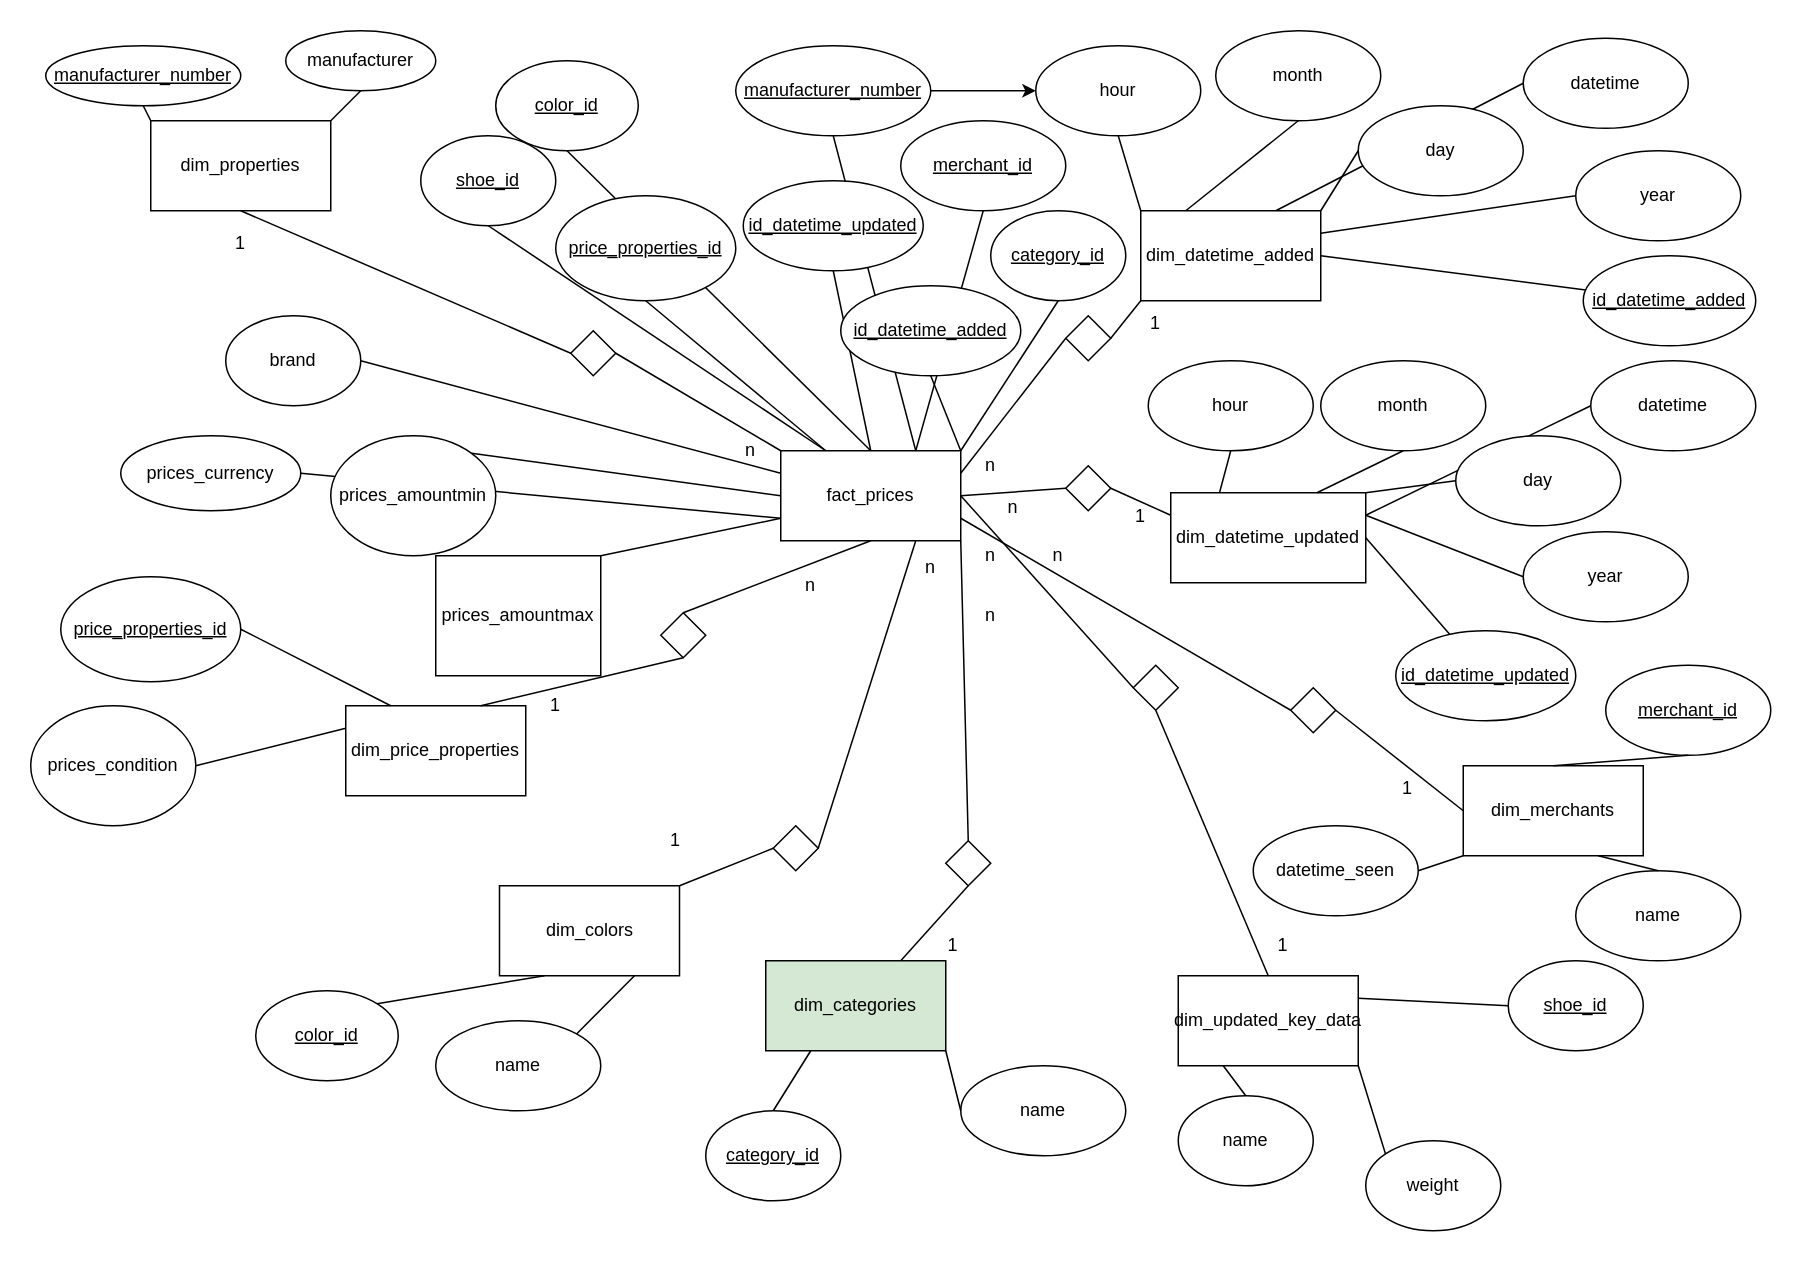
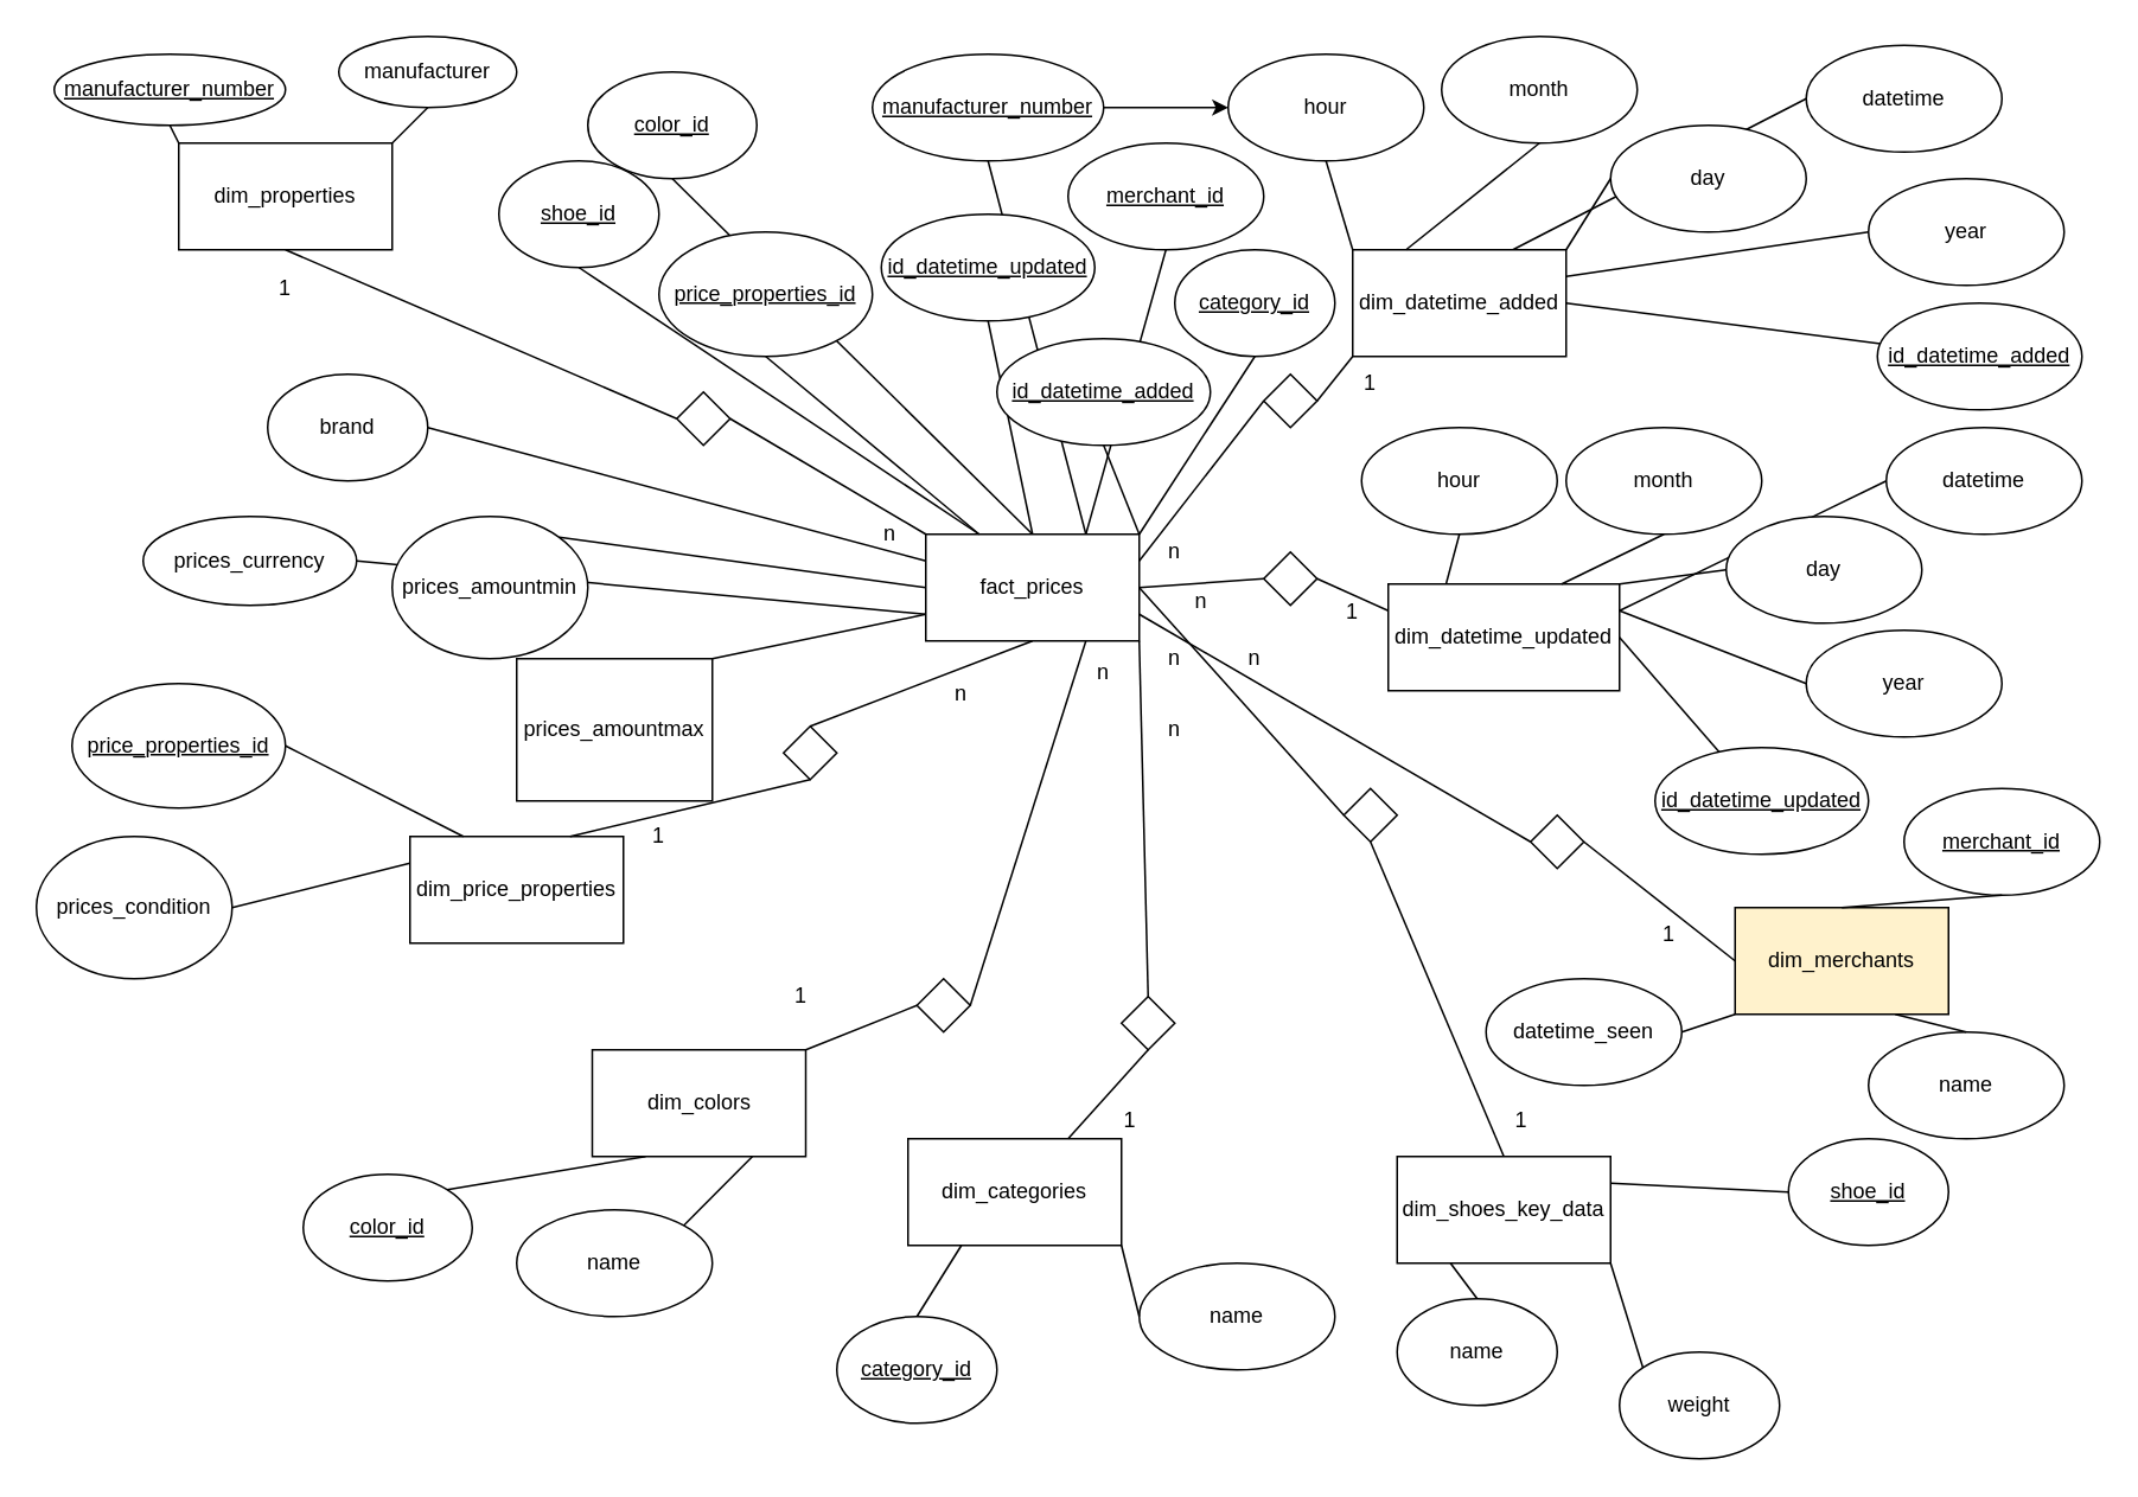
- <mxCell id="74" value="dim_merchants" style="rounded=0;whiteSpace=wrap;html=1;" parent="1" vertex="1"><mxGeometry x="975" y="510" width="120" height="60" as="geometry" /></mxCell>
+ <mxCell id="74" value="dim_merchants" style="rounded=0;whiteSpace=wrap;html=1;fillColor=#fff2cc;" parent="1" vertex="1"><mxGeometry x="975" y="510" width="120" height="60" as="geometry" /></mxCell>
- <mxCell id="76" value="dim_categories" style="rounded=0;whiteSpace=wrap;html=1;fillColor=#d5e8d4;" parent="1" vertex="1"><mxGeometry x="510" y="640" width="120" height="60" as="geometry" /></mxCell>
+ <mxCell id="76" value="dim_categories" style="rounded=0;whiteSpace=wrap;html=1;" parent="1" vertex="1"><mxGeometry x="510" y="640" width="120" height="60" as="geometry" /></mxCell>
- <mxCell id="12" value="dim_updated_key_data" style="rounded=0;whiteSpace=wrap;html=1;" parent="1" vertex="1"><mxGeometry x="785" y="650" width="120" height="60" as="geometry" /></mxCell>
+ <mxCell id="12" value="dim_shoes_key_data" style="rounded=0;whiteSpace=wrap;html=1;" parent="1" vertex="1"><mxGeometry x="785" y="650" width="120" height="60" as="geometry" /></mxCell>
